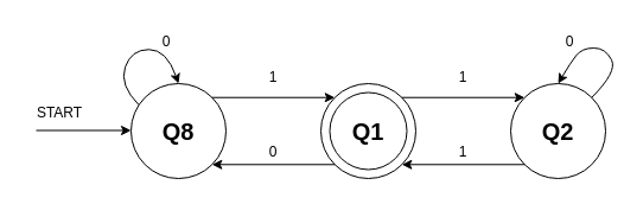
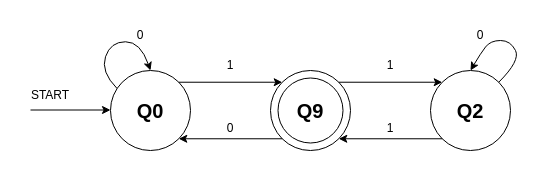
- <mxCell id="8" value="&lt;b&gt;&lt;font style=&quot;font-size: 20px;&quot;&gt;Q8&lt;/font&gt;&lt;/b&gt;" style="text;html=1;strokeColor=none;fillColor=none;align=center;verticalAlign=middle;whiteSpace=wrap;rounded=0;" vertex="1" parent="1"><mxGeometry x="120" y="91.25" width="60" height="37.5" as="geometry" /></mxCell>
+ <mxCell id="8" value="&lt;b&gt;&lt;font style=&quot;font-size: 20px;&quot;&gt;Q0&lt;/font&gt;&lt;/b&gt;" style="text;html=1;strokeColor=none;fillColor=none;align=center;verticalAlign=middle;whiteSpace=wrap;rounded=0;" vertex="1" parent="1"><mxGeometry x="120" y="91.25" width="60" height="37.5" as="geometry" /></mxCell>
- <mxCell id="9" value="&lt;b&gt;&lt;font style=&quot;font-size: 20px;&quot;&gt;Q1&lt;/font&gt;&lt;/b&gt;" style="text;html=1;strokeColor=none;fillColor=none;align=center;verticalAlign=middle;whiteSpace=wrap;rounded=0;" vertex="1" parent="1"><mxGeometry x="280" y="91.25" width="60" height="37.5" as="geometry" /></mxCell>
+ <mxCell id="9" value="&lt;b&gt;&lt;font style=&quot;font-size: 20px;&quot;&gt;Q9&lt;/font&gt;&lt;/b&gt;" style="text;html=1;strokeColor=none;fillColor=none;align=center;verticalAlign=middle;whiteSpace=wrap;rounded=0;" vertex="1" parent="1"><mxGeometry x="280" y="91.25" width="60" height="37.5" as="geometry" /></mxCell>
